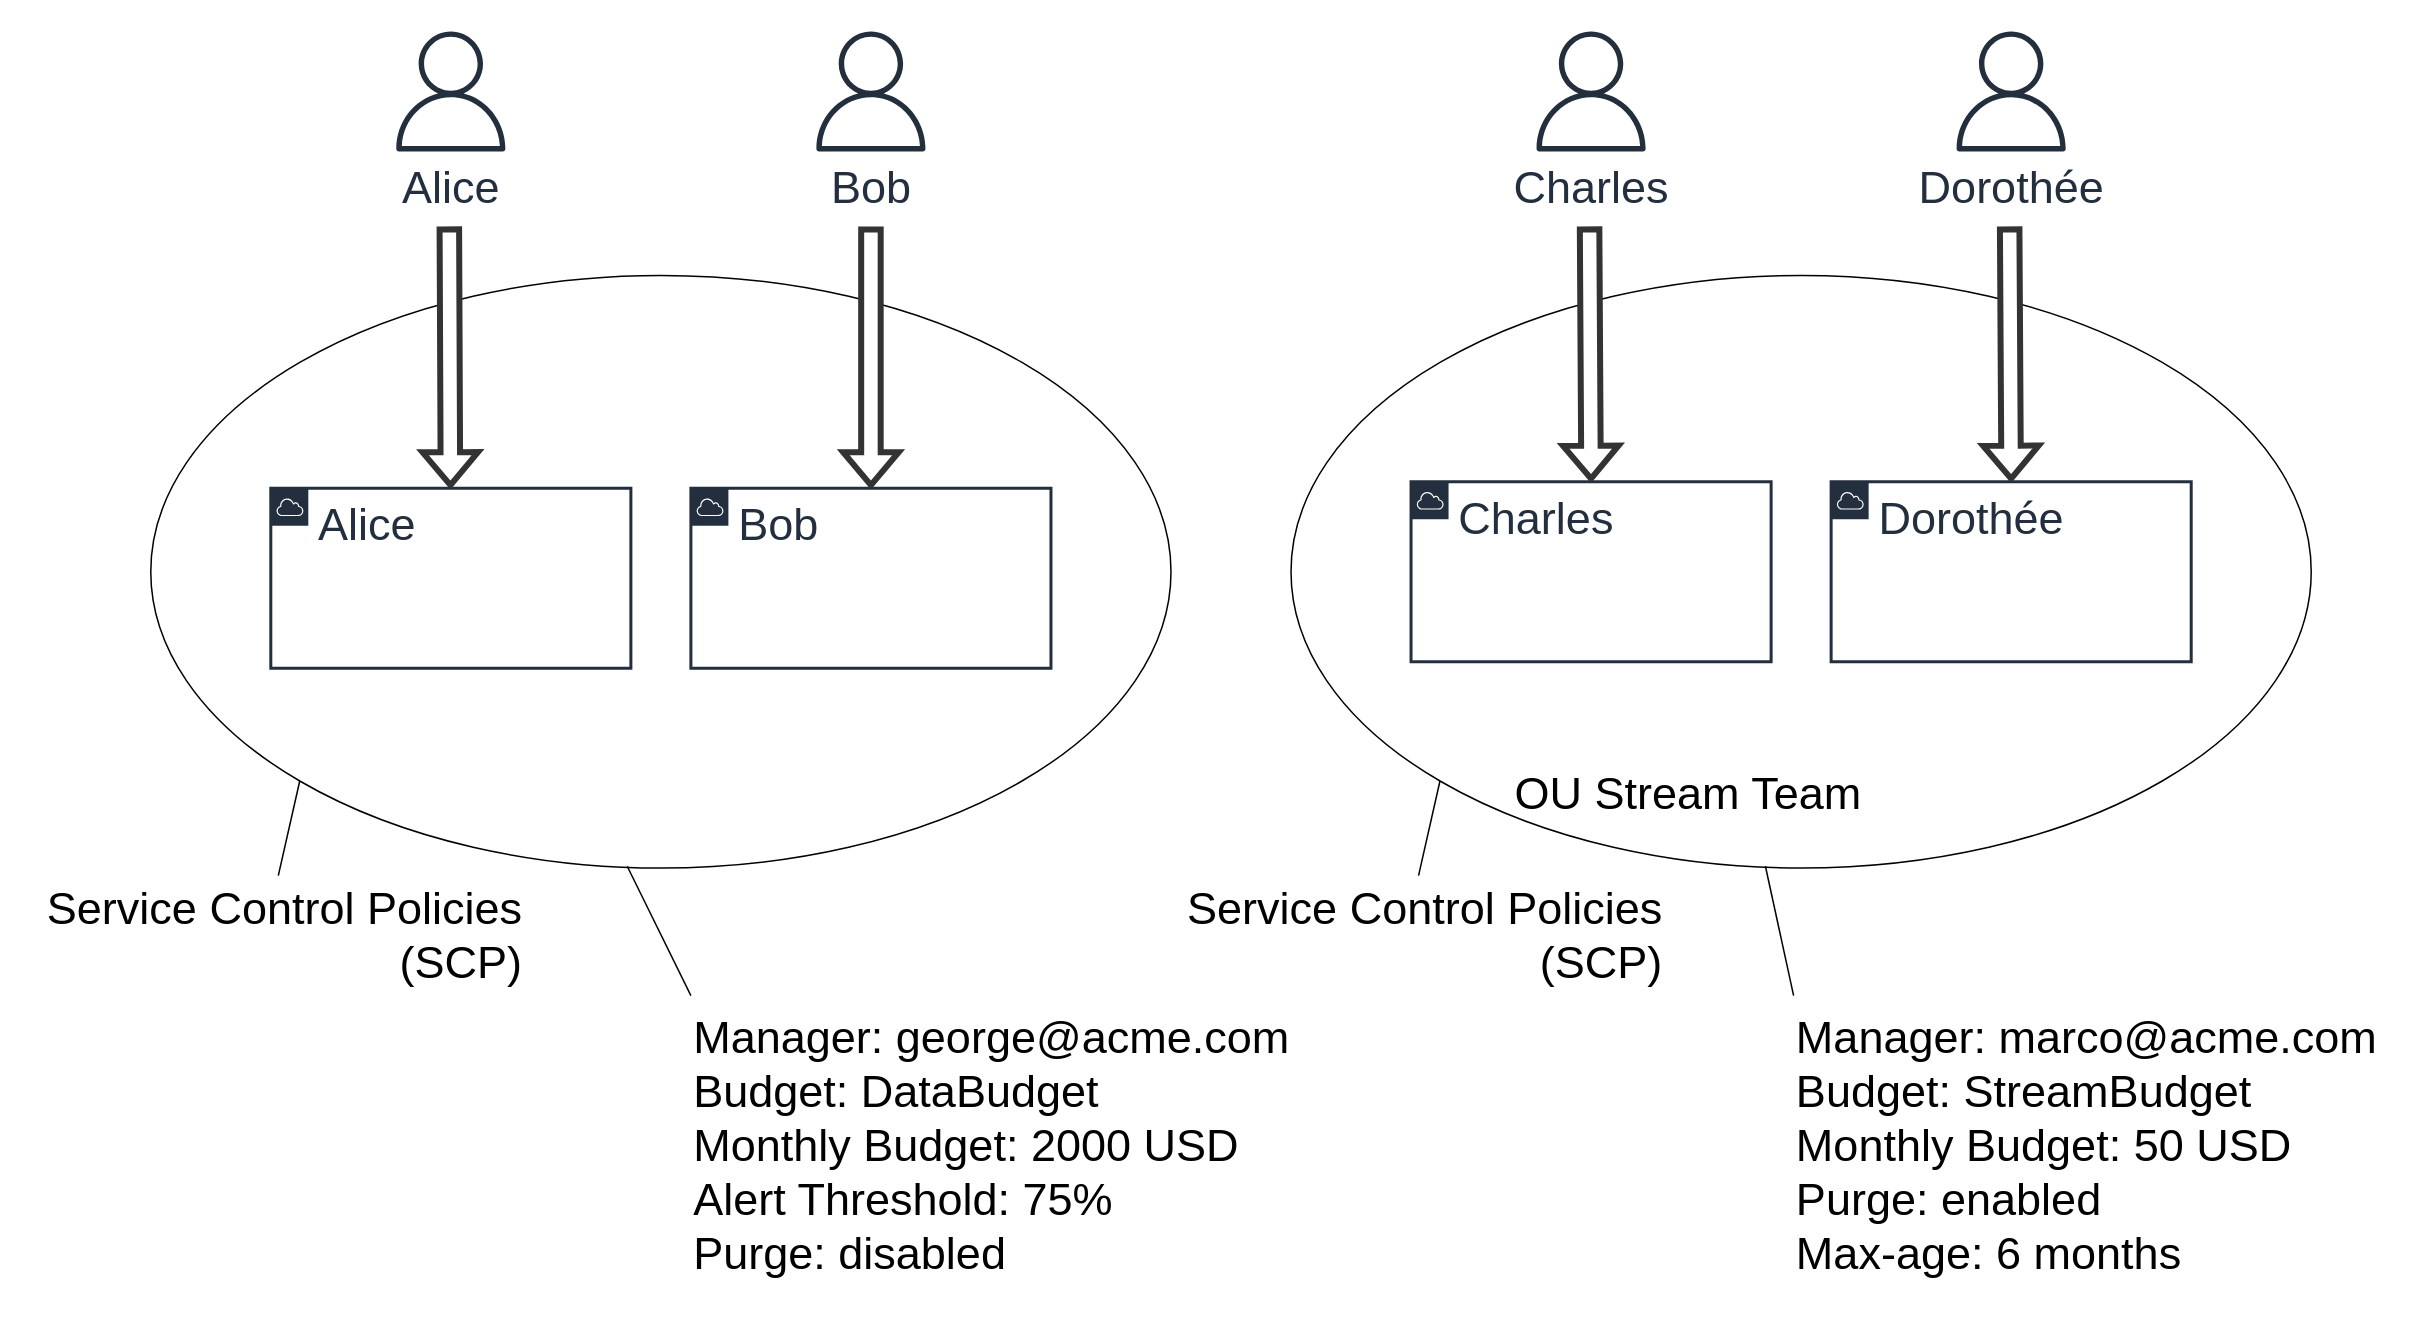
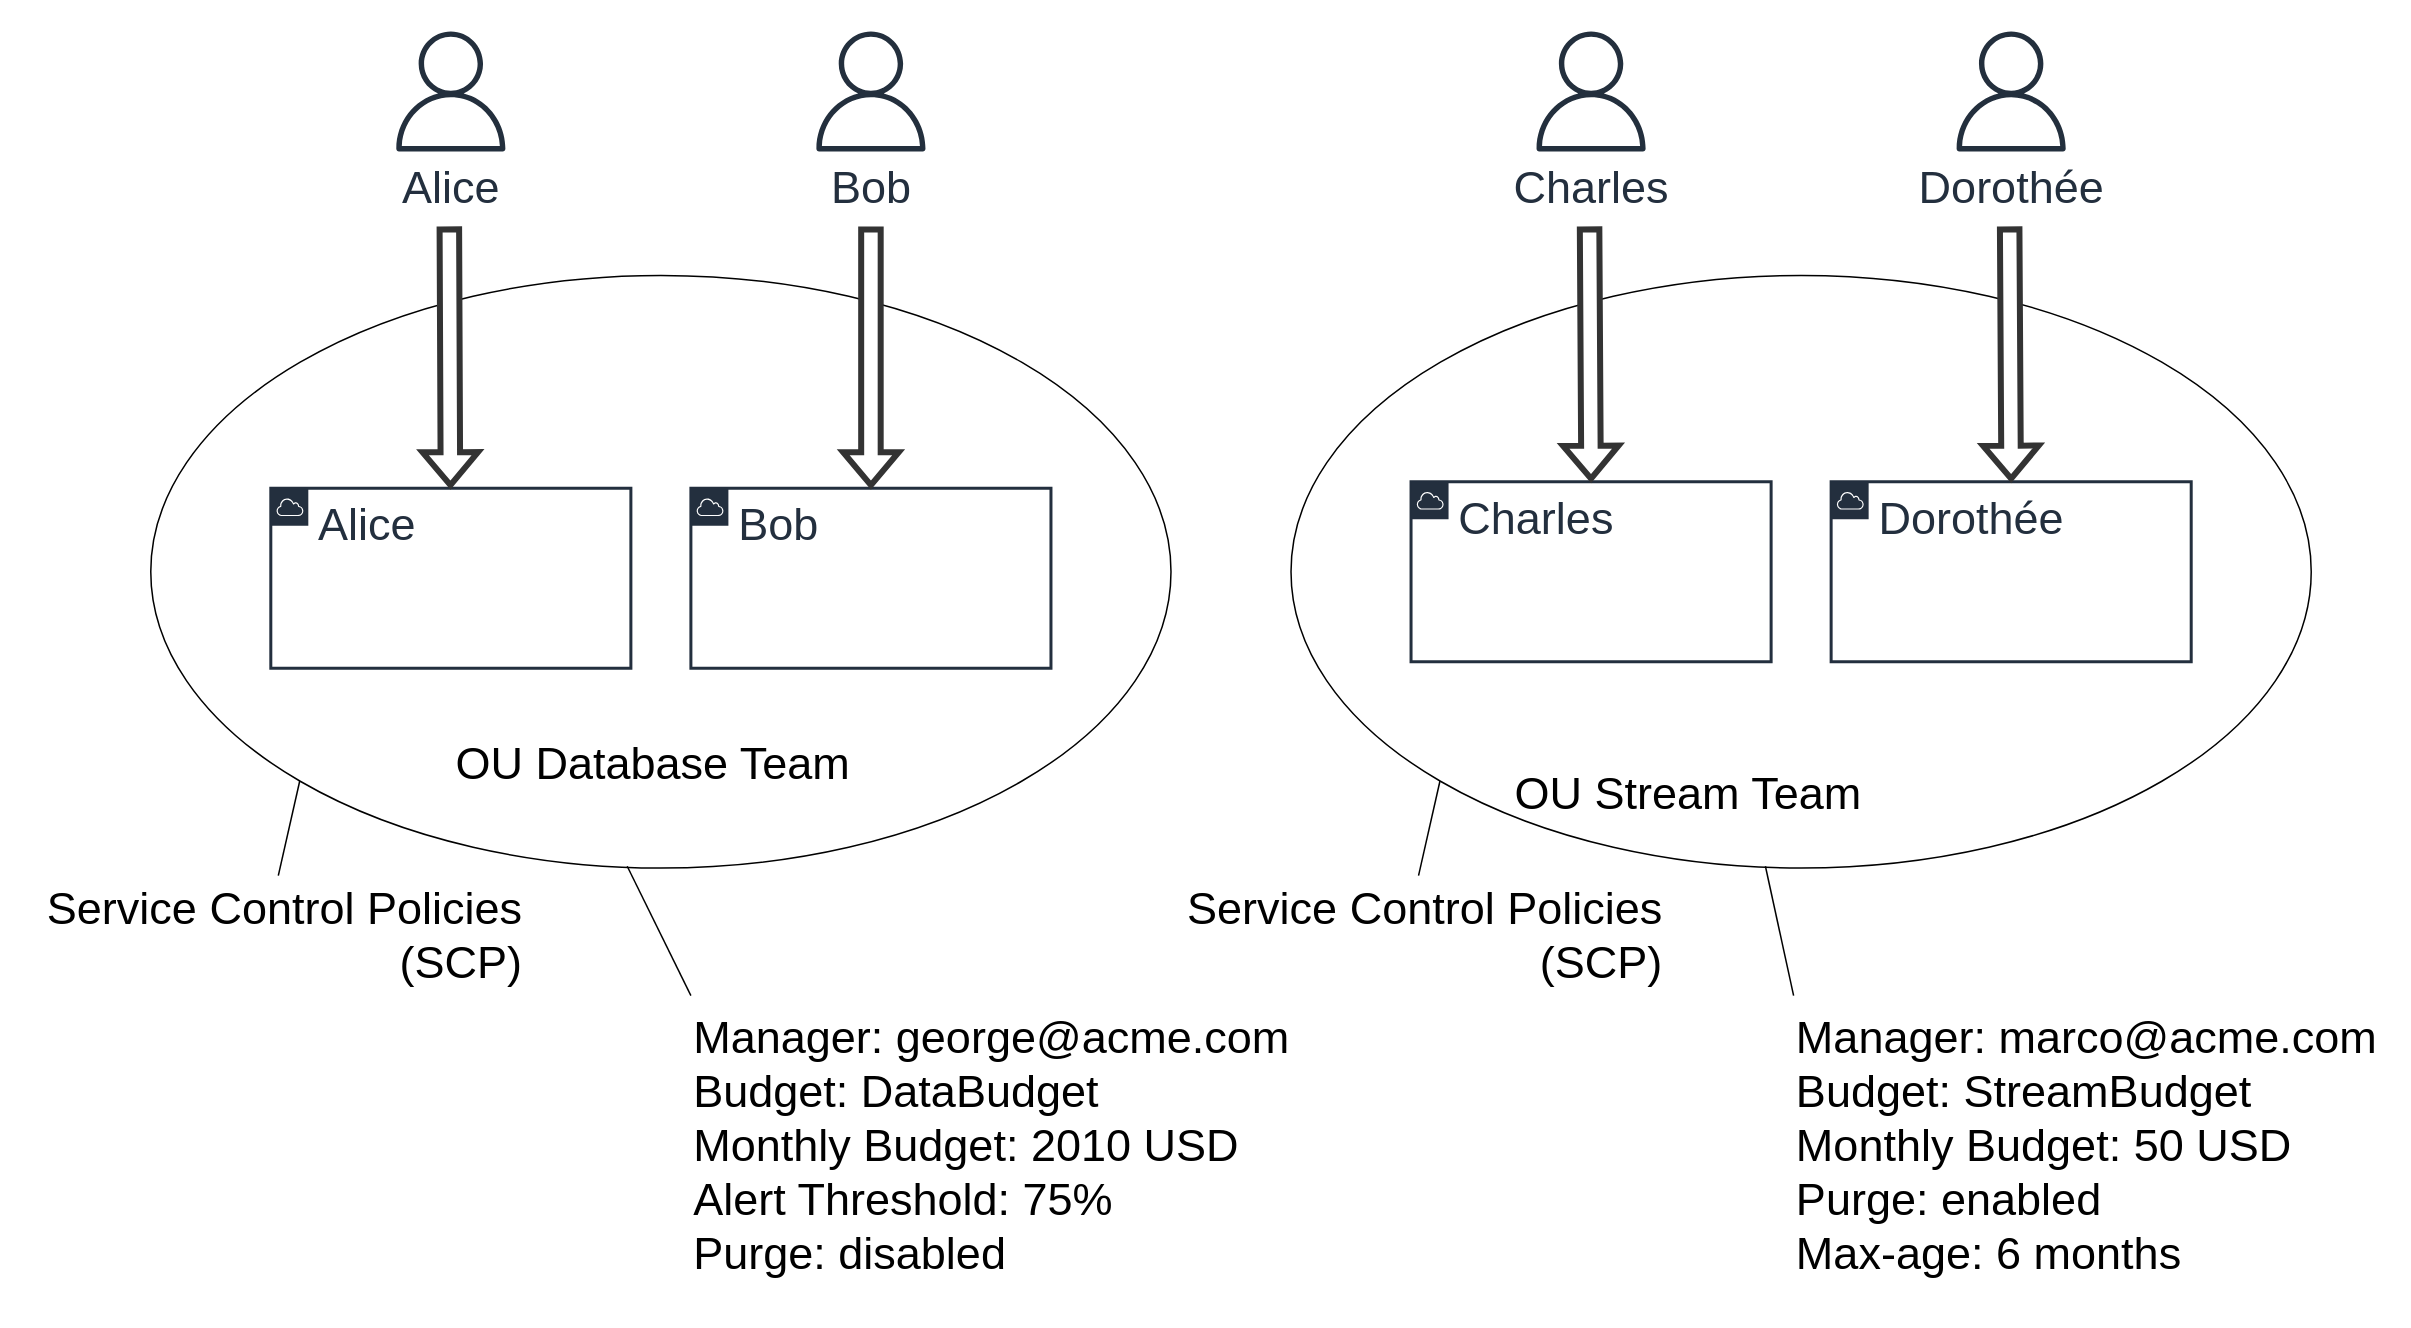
+ <mxCell id="19" value="OU Database Team" style="text;html=1;strokeColor=none;fillColor=none;align=center;verticalAlign=middle;whiteSpace=wrap;rounded=0;fontSize=30;" parent="1" vertex="1"><mxGeometry x="260" y="493" width="350" height="30" as="geometry" /></mxCell>
- <mxCell id="21" value="Manager: george@acme.com&lt;br&gt;Budget: DataBudget&lt;br&gt;Monthly Budget: 2000&amp;nbsp;USD&lt;br&gt;Alert Threshold: 75%&lt;br&gt;Purge: disabled" style="text;html=1;strokeColor=none;fillColor=none;align=left;verticalAlign=middle;whiteSpace=wrap;rounded=0;fontSize=30;" parent="1" vertex="1"><mxGeometry x="460" y="663" width="520" height="200" as="geometry" /></mxCell>
+ <mxCell id="21" value="Manager: george@acme.com&lt;br&gt;Budget: DataBudget&lt;br&gt;Monthly Budget: 2010&amp;nbsp;USD&lt;br&gt;Alert Threshold: 75%&lt;br&gt;Purge: disabled" style="text;html=1;strokeColor=none;fillColor=none;align=left;verticalAlign=middle;whiteSpace=wrap;rounded=0;fontSize=30;" parent="1" vertex="1"><mxGeometry x="460" y="663" width="520" height="200" as="geometry" /></mxCell>
